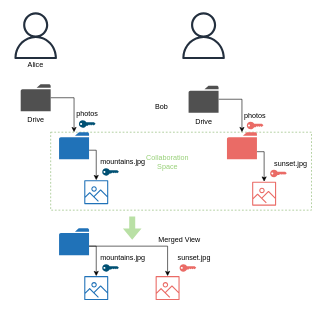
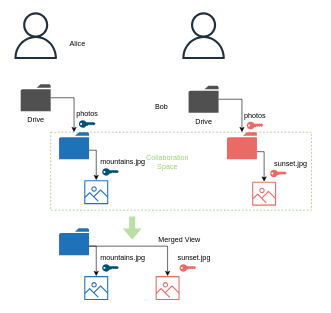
- <mxCell id="4" value="Alice" style="text;html=1;strokeColor=none;fillColor=none;align=center;verticalAlign=middle;whiteSpace=wrap;rounded=0;" parent="1" vertex="1"><mxGeometry x="39" y="98" width="40" height="20" as="geometry" /></mxCell>
+ <mxCell id="4" value="Alice" style="text;html=1;strokeColor=none;fillColor=none;align=center;verticalAlign=middle;whiteSpace=wrap;rounded=0;" parent="1" vertex="1"><mxGeometry x="109" y="63" width="40" height="20" as="geometry" /></mxCell>
